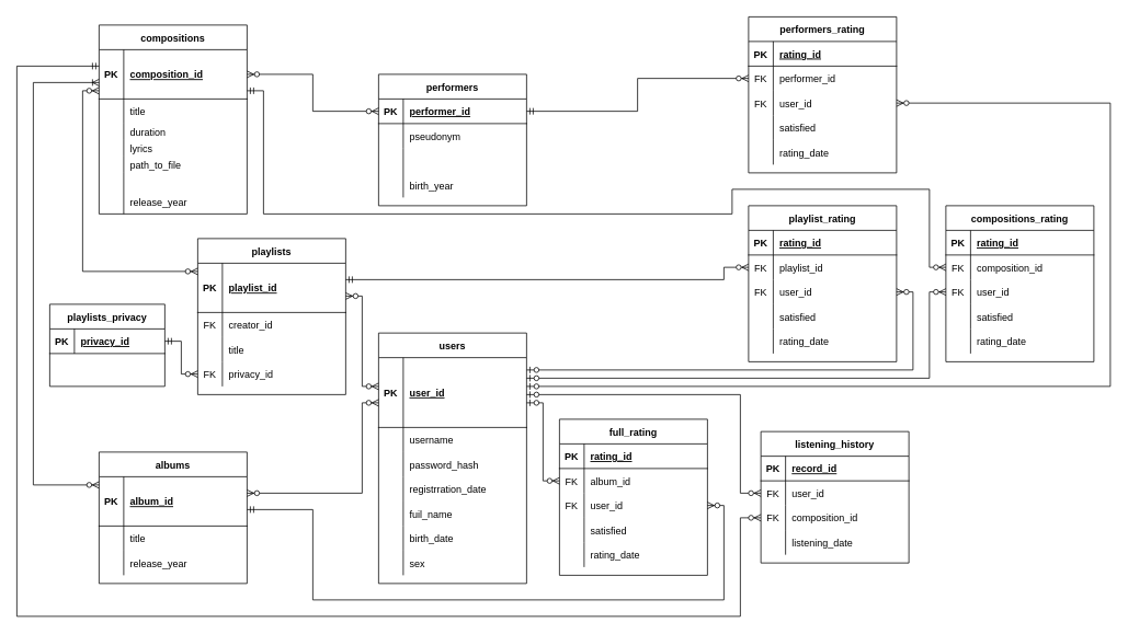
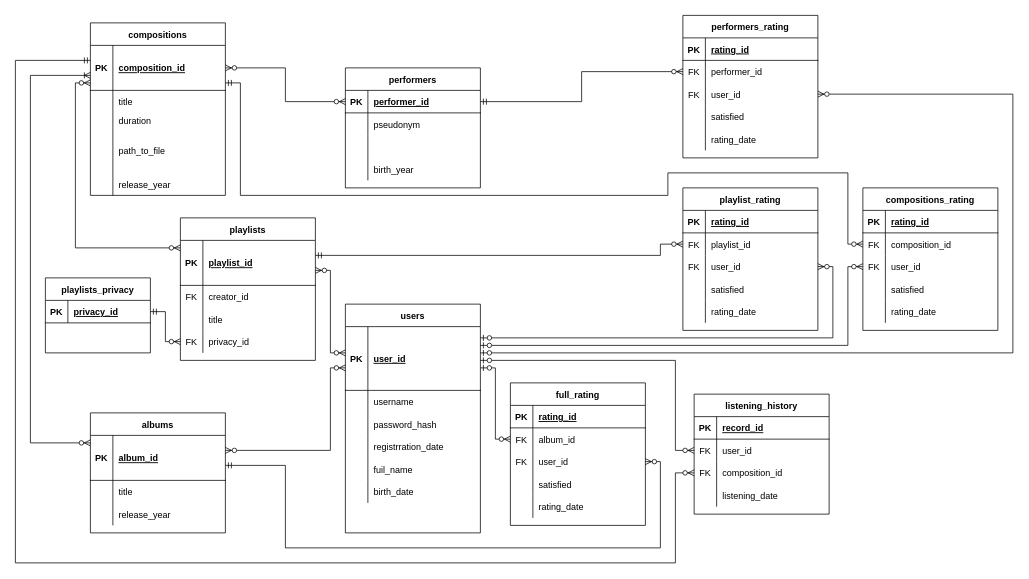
- <mxCell id="170" value="lyrics" style="shape=partialRectangle;connectable=0;fillColor=none;top=0;left=0;bottom=0;right=0;align=left;spacingLeft=6;overflow=hidden;" parent="168" vertex="1"><mxGeometry x="30" width="150" height="20" as="geometry" /></mxCell>
- <mxCell id="50" value="sex" style="shape=partialRectangle;connectable=0;fillColor=none;top=0;left=0;bottom=0;right=0;align=left;spacingLeft=6;overflow=hidden;" parent="48" vertex="1"><mxGeometry x="30" width="150" height="30" as="geometry" /></mxCell>
